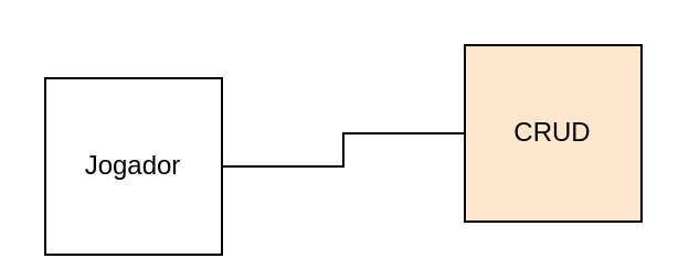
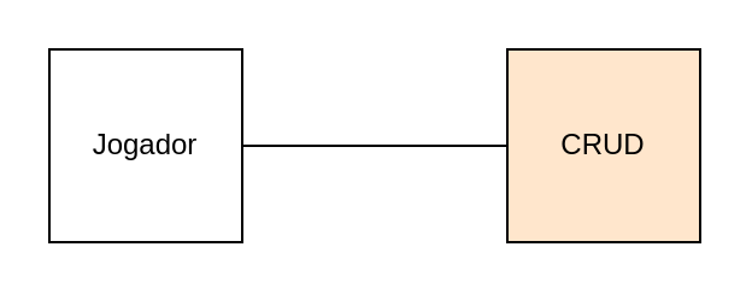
- <mxCell id="3" value="Jogador" style="whiteSpace=wrap;html=1;aspect=fixed;" vertex="1" parent="1"><mxGeometry x="20" y="35" width="80" height="80" as="geometry" /></mxCell>
+ <mxCell id="3" value="Jogador" style="whiteSpace=wrap;html=1;aspect=fixed;" vertex="1" parent="1"><mxGeometry x="20" y="20" width="80" height="80" as="geometry" /></mxCell>
